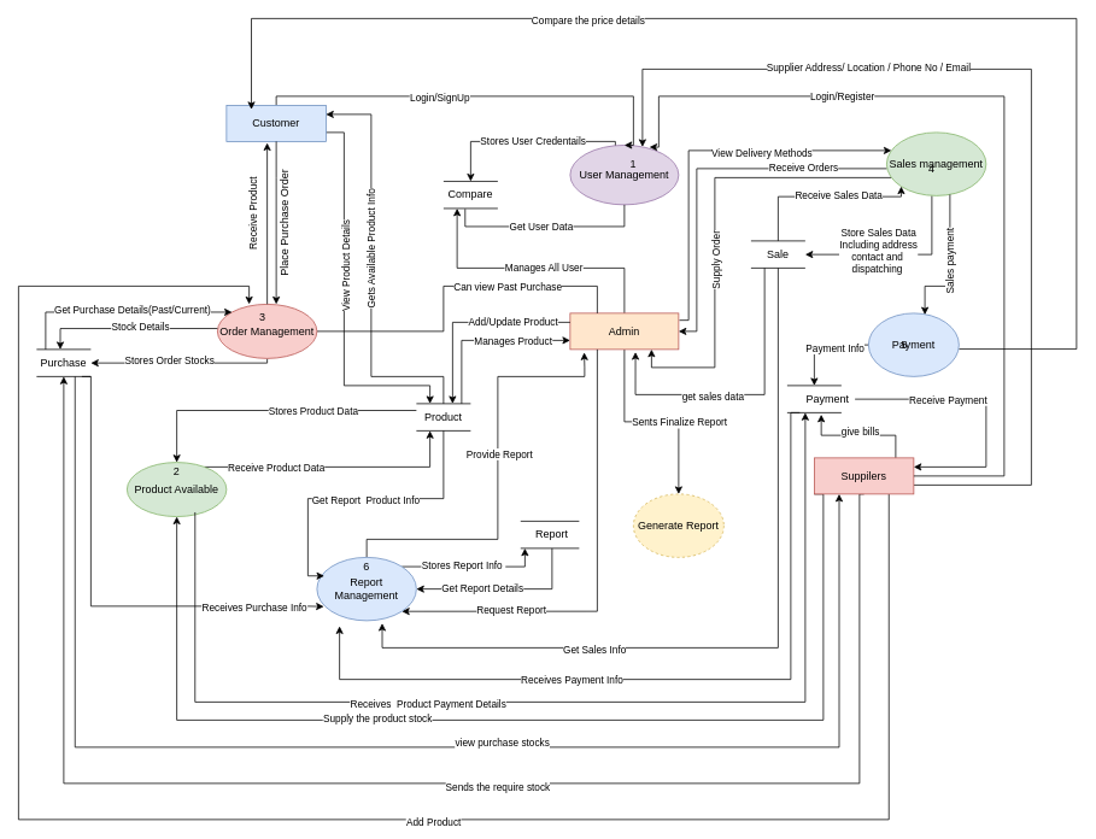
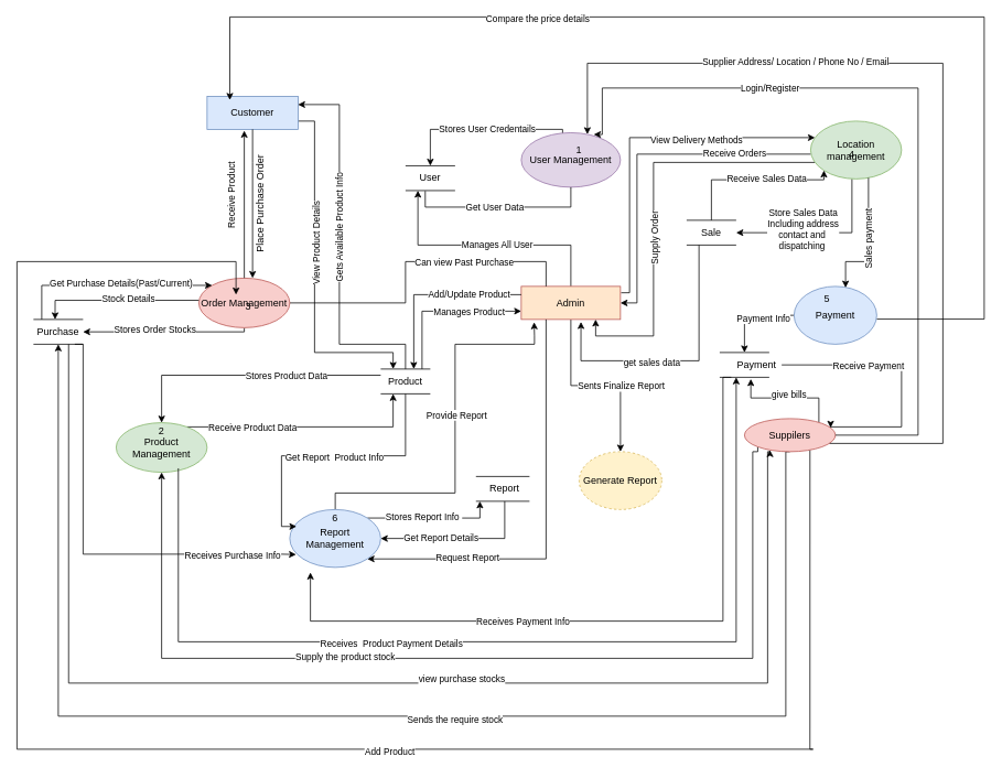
- <mxCell id="23" style="edgeStyle=orthogonalEdgeStyle;rounded=0;orthogonalLoop=1;jettySize=auto;html=1;entryX=0.5;entryY=0;entryDx=0;entryDy=0;" parent="1" source="27" target="4" edge="1"><mxGeometry relative="1" as="geometry"><Array as="points"><mxPoint x="305" y="106" /><mxPoint x="700" y="106" /></Array></mxGeometry></mxCell>
- <mxCell id="24" value="Login/SignUp" style="edgeLabel;html=1;align=center;verticalAlign=middle;resizable=0;points=[];" parent="23" vertex="1" connectable="0"><mxGeometry x="-0.19" y="-1" relative="1" as="geometry"><mxPoint as="offset" /></mxGeometry></mxCell>
- <mxCell id="40" value="Sales management" style="ellipse;whiteSpace=wrap;html=1;fillColor=#d5e8d4;strokeColor=#82b366;" parent="1" vertex="1"><mxGeometry x="980" y="146" width="110" height="70" as="geometry" /></mxCell>
+ <mxCell id="40" value="Location management" style="ellipse;whiteSpace=wrap;html=1;fillColor=#d5e8d4;strokeColor=#82b366;" parent="1" vertex="1"><mxGeometry x="980" y="146" width="110" height="70" as="geometry" /></mxCell>
- <mxCell id="83" value="Compare" style="text;html=1;align=center;verticalAlign=middle;whiteSpace=wrap;rounded=0;" parent="1" vertex="1"><mxGeometry x="490" y="200.09" width="60" height="30" as="geometry" /></mxCell>
+ <mxCell id="83" value="User" style="text;html=1;align=center;verticalAlign=middle;whiteSpace=wrap;rounded=0;" parent="1" vertex="1"><mxGeometry x="490" y="200.09" width="60" height="30" as="geometry" /></mxCell>
- <mxCell id="116" value="3" style="text;html=1;align=center;verticalAlign=middle;whiteSpace=wrap;rounded=0;" parent="1" vertex="1"><mxGeometry x="260" y="336" width="60" height="30" as="geometry" /></mxCell>
+ <mxCell id="116" value="3" style="text;html=1;align=center;verticalAlign=middle;whiteSpace=wrap;rounded=0;" parent="1" vertex="1"><mxGeometry x="270" y="356" width="60" height="30" as="geometry" /></mxCell>
- <mxCell id="118" value="5" style="text;html=1;align=center;verticalAlign=middle;whiteSpace=wrap;rounded=0;" parent="1" vertex="1"><mxGeometry x="970" y="366" width="60" height="30" as="geometry" /></mxCell>
+ <mxCell id="118" value="5" style="text;html=1;align=center;verticalAlign=middle;whiteSpace=wrap;rounded=0;" parent="1" vertex="1"><mxGeometry x="970" y="346" width="60" height="30" as="geometry" /></mxCell>
- <mxCell id="54" value="Suppilers" style="rounded=0;whiteSpace=wrap;html=1;fillColor=#f8cecc;strokeColor=#b85450;" parent="1" vertex="1"><mxGeometry x="900" y="506" width="110" height="40" as="geometry" /></mxCell>
+ <mxCell id="54" value="Suppilers" style="ellipse;whiteSpace=wrap;html=1;fillColor=#f8cecc;strokeColor=#b85450;" parent="1" vertex="1"><mxGeometry x="900" y="506" width="110" height="40" as="geometry" /></mxCell>
- <mxCell id="35" value="Product Available" style="ellipse;whiteSpace=wrap;html=1;fillColor=#d5e8d4;strokeColor=#82b366;" parent="1" vertex="1"><mxGeometry x="140" y="510.94" width="110" height="60" as="geometry" /></mxCell>
+ <mxCell id="35" value="Product Management" style="ellipse;whiteSpace=wrap;html=1;fillColor=#d5e8d4;strokeColor=#82b366;" parent="1" vertex="1"><mxGeometry x="140" y="510.94" width="110" height="60" as="geometry" /></mxCell>
- <mxCell id="109" style="edgeStyle=orthogonalEdgeStyle;rounded=0;orthogonalLoop=1;jettySize=auto;html=1;entryX=0.656;entryY=1.042;entryDx=0;entryDy=0;entryPerimeter=0;" parent="1" source="94" target="22" edge="1"><mxGeometry relative="1" as="geometry"><Array as="points"><mxPoint x="860" y="716" /><mxPoint x="422" y="716" /></Array></mxGeometry></mxCell>
- <mxCell id="110" value="Get Sales Info" style="edgeLabel;html=1;align=center;verticalAlign=middle;resizable=0;points=[];" parent="109" vertex="1" connectable="0"><mxGeometry x="0.408" y="2" relative="1" as="geometry"><mxPoint x="-1" as="offset" /></mxGeometry></mxCell>
